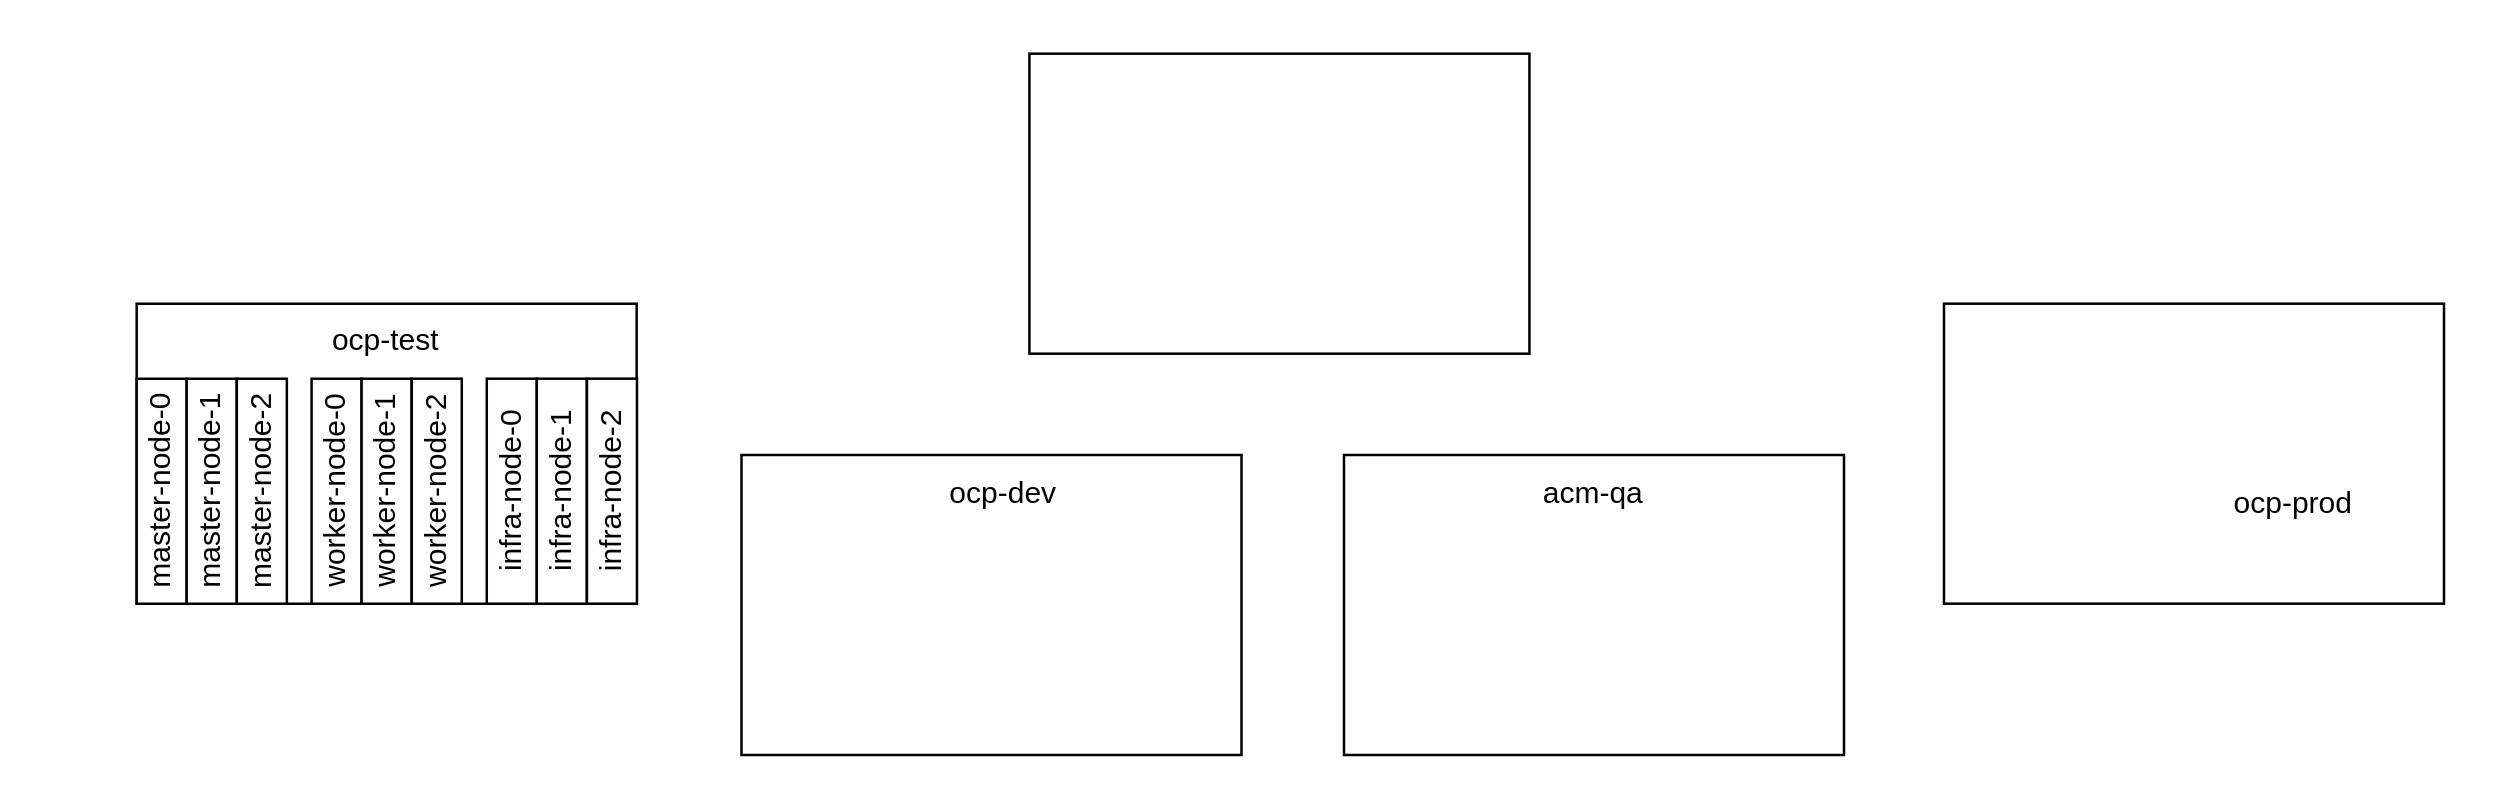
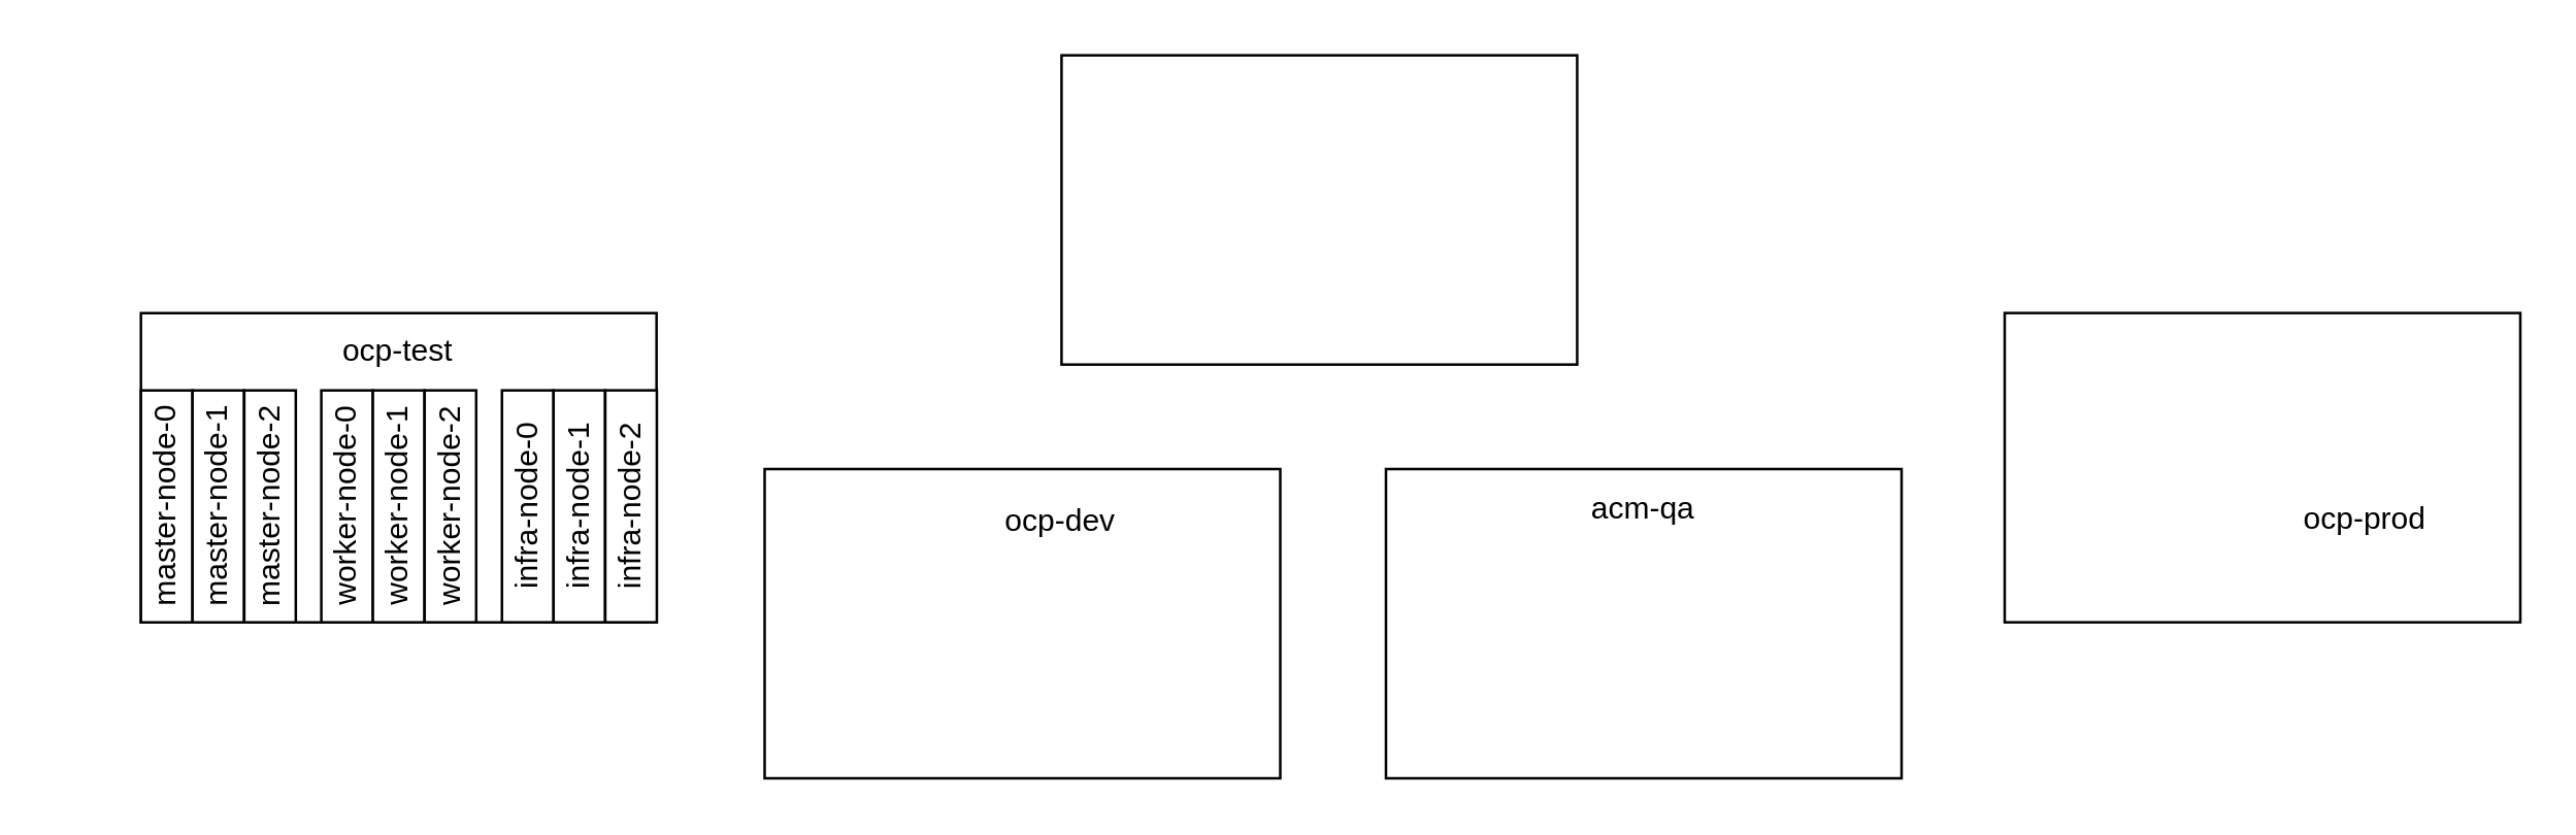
- <mxCell id="8" value="ocp-dev" style="text;html=1;strokeColor=none;fillColor=none;align=center;verticalAlign=middle;whiteSpace=wrap;rounded=0;" vertex="1" parent="1"><mxGeometry x="371" y="181.5" width="60" height="30" as="geometry" /></mxCell>
+ <mxCell id="8" value="ocp-dev" style="text;html=1;strokeColor=none;fillColor=none;align=center;verticalAlign=middle;whiteSpace=wrap;rounded=0;" vertex="1" parent="1"><mxGeometry x="381" y="186.5" width="60" height="30" as="geometry" /></mxCell>
